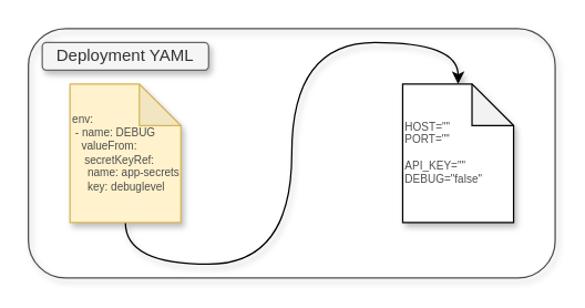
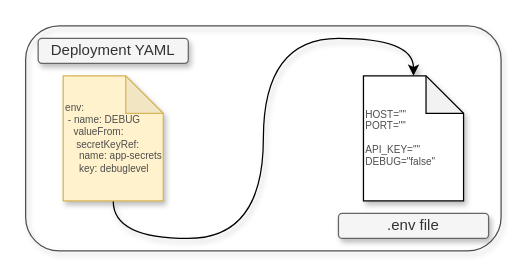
+ <mxCell id="7" value=".env file" style="rounded=1;whiteSpace=wrap;html=1;fillColor=#f5f5f5;fontColor=#333333;strokeColor=#666666;shadow=1;" parent="1" vertex="1"><mxGeometry x="270" y="170" width="120" height="20" as="geometry" /></mxCell>
